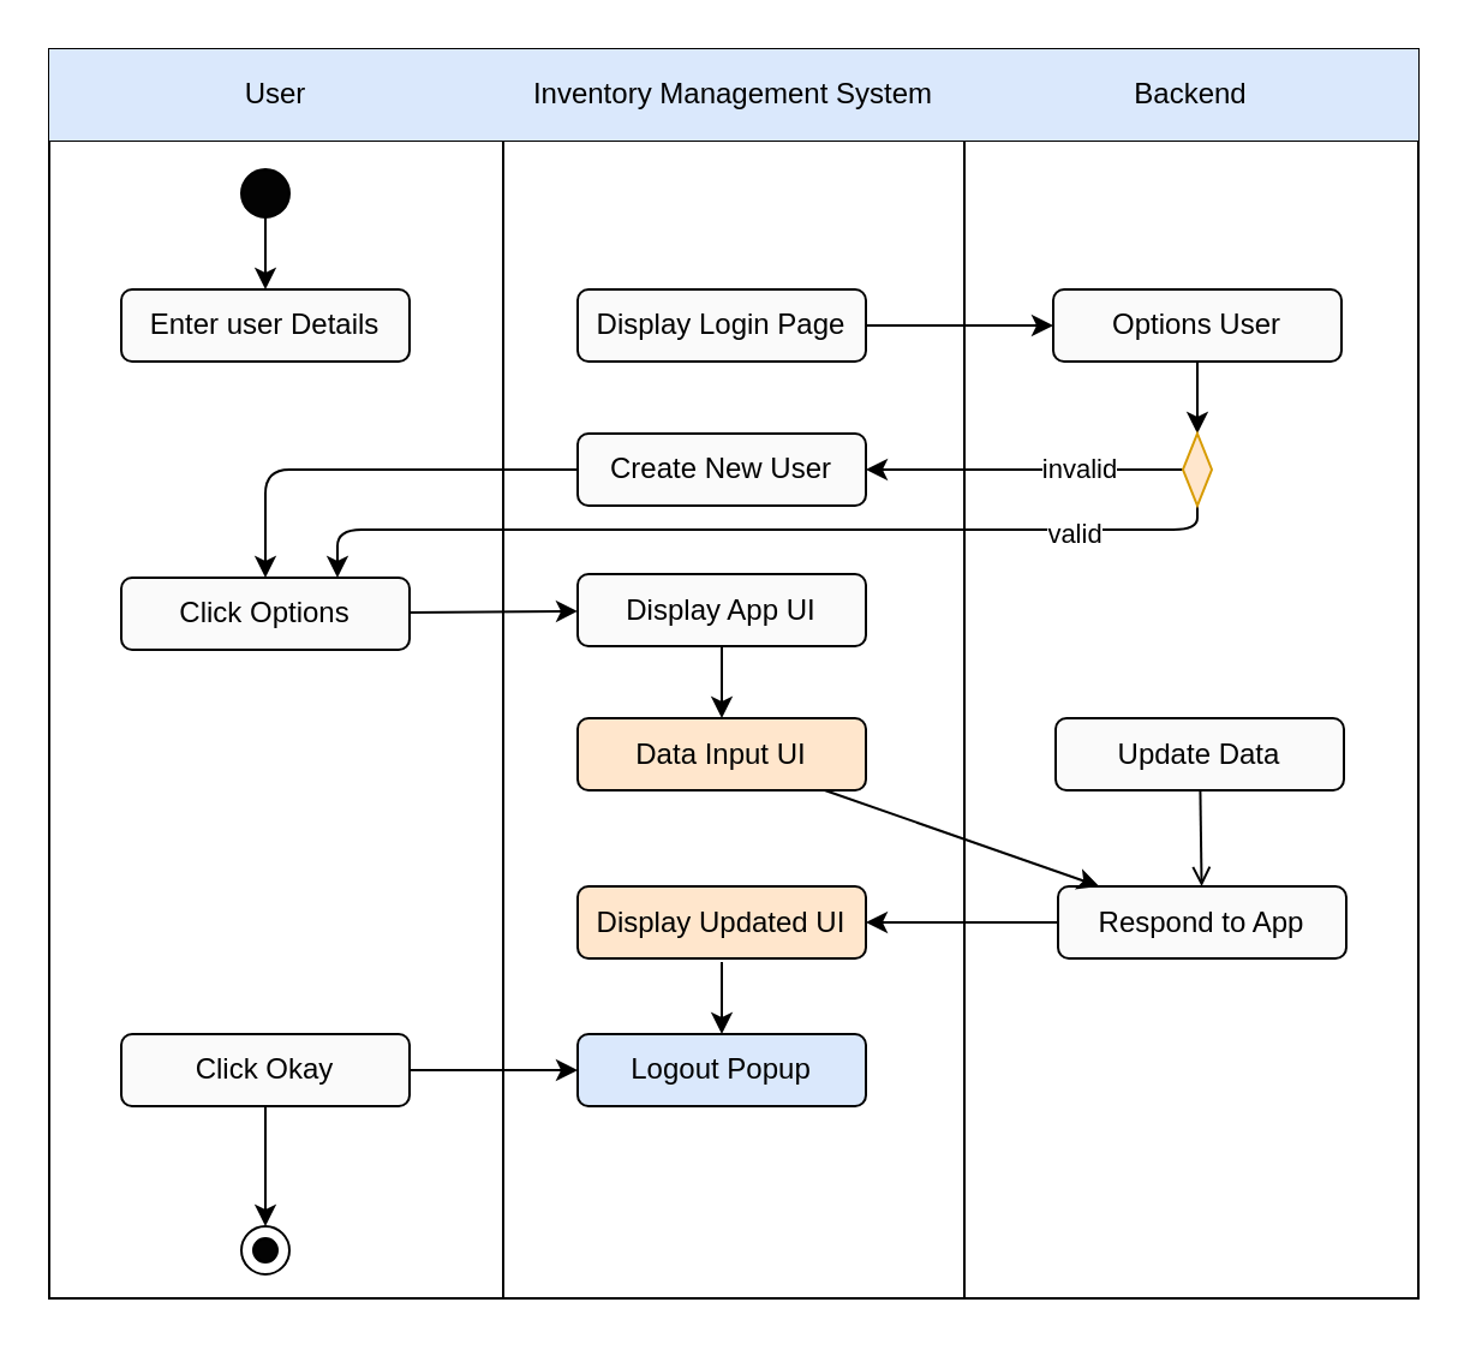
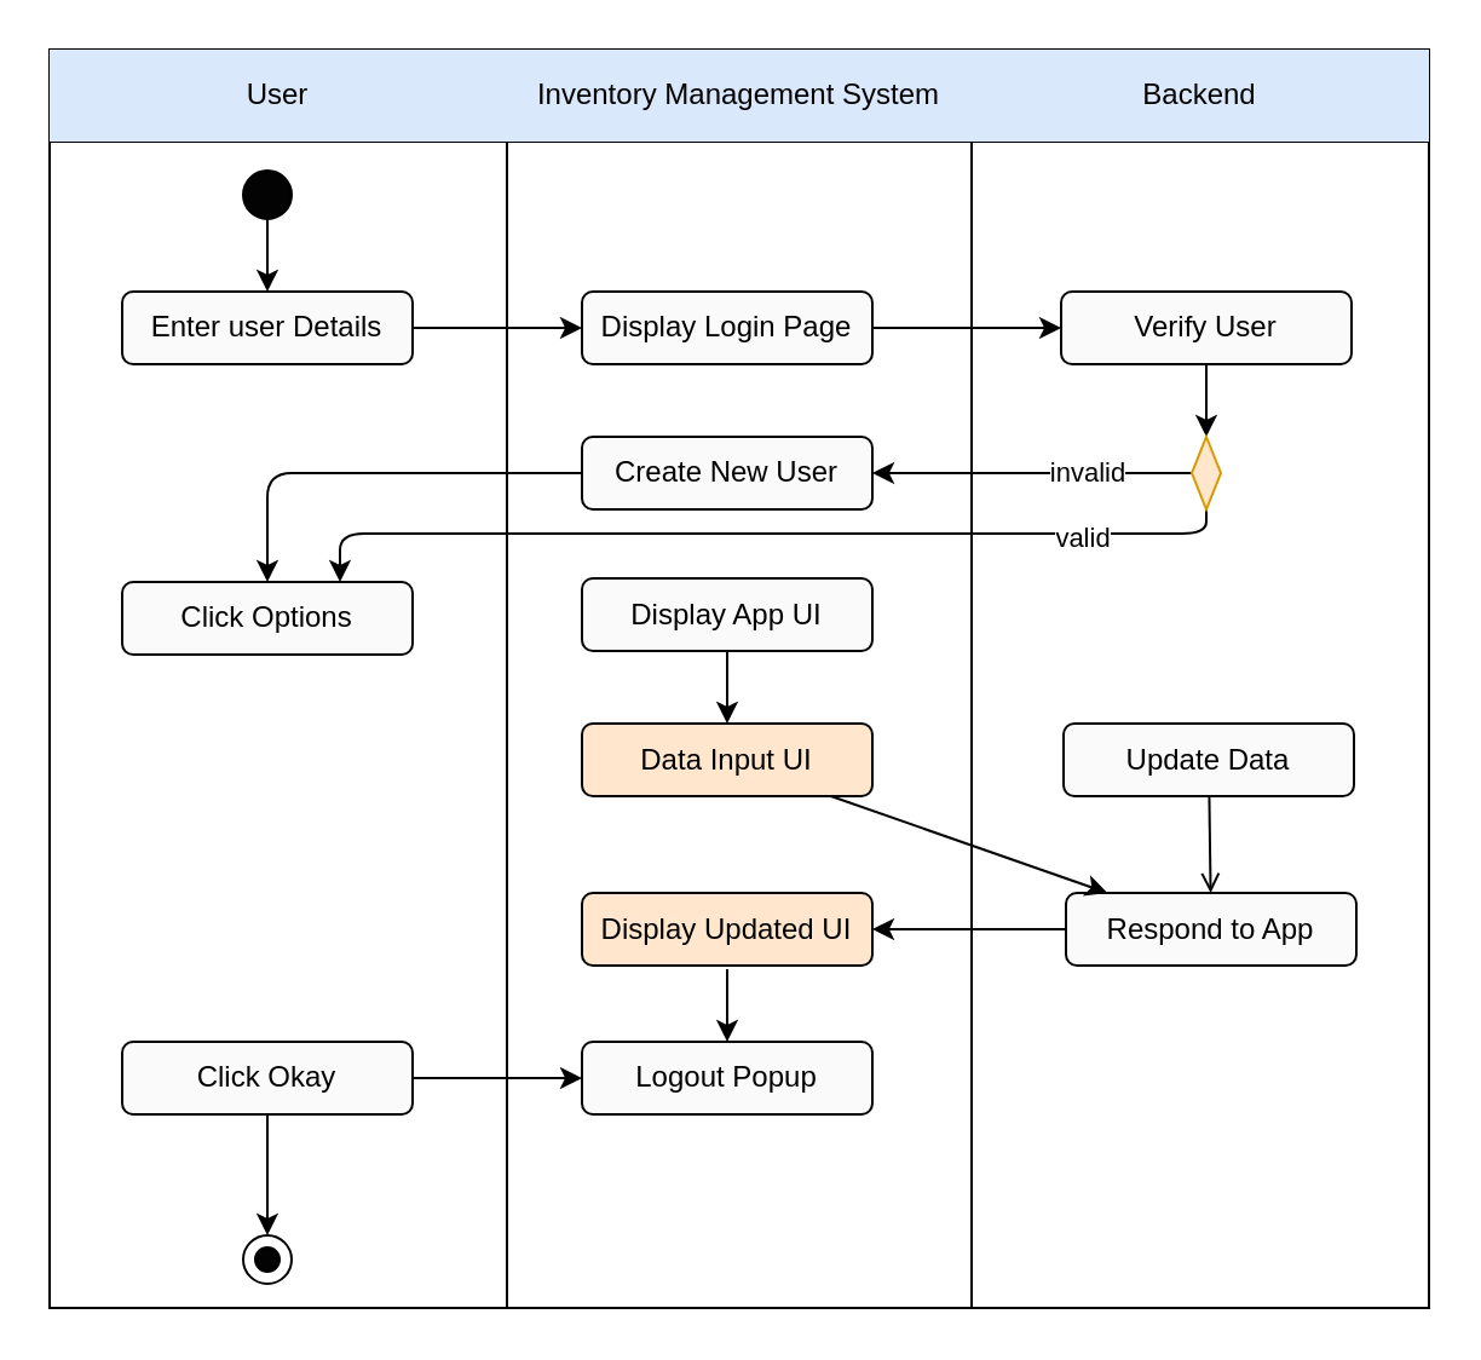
+ <mxCell id="13" style="edgeStyle=none;html=1;" edge="1" parent="1" source="14" target="16"><mxGeometry relative="1" as="geometry" /></mxCell>
- <mxCell id="22" value="Options User" style="whiteSpace=wrap;html=1;fillColor=#FAFAFA;rounded=1;" vertex="1" parent="1"><mxGeometry x="438" y="120" width="120" height="30" as="geometry" /></mxCell>
+ <mxCell id="22" value="Verify User" style="whiteSpace=wrap;html=1;fillColor=#FAFAFA;rounded=1;" vertex="1" parent="1"><mxGeometry x="438" y="120" width="120" height="30" as="geometry" /></mxCell>
- <mxCell id="19" style="edgeStyle=none;html=1;" edge="1" parent="1" source="20" target="18"><mxGeometry relative="1" as="geometry" /></mxCell>
- <mxCell id="40" value="Logout Popup" style="whiteSpace=wrap;html=1;fillColor=#dae8fc;rounded=1;" vertex="1" parent="1"><mxGeometry x="240" y="430" width="120" height="30" as="geometry" /></mxCell>
+ <mxCell id="40" value="Logout Popup" style="whiteSpace=wrap;html=1;fillColor=#FAFAFA;rounded=1;" vertex="1" parent="1"><mxGeometry x="240" y="430" width="120" height="30" as="geometry" /></mxCell>
